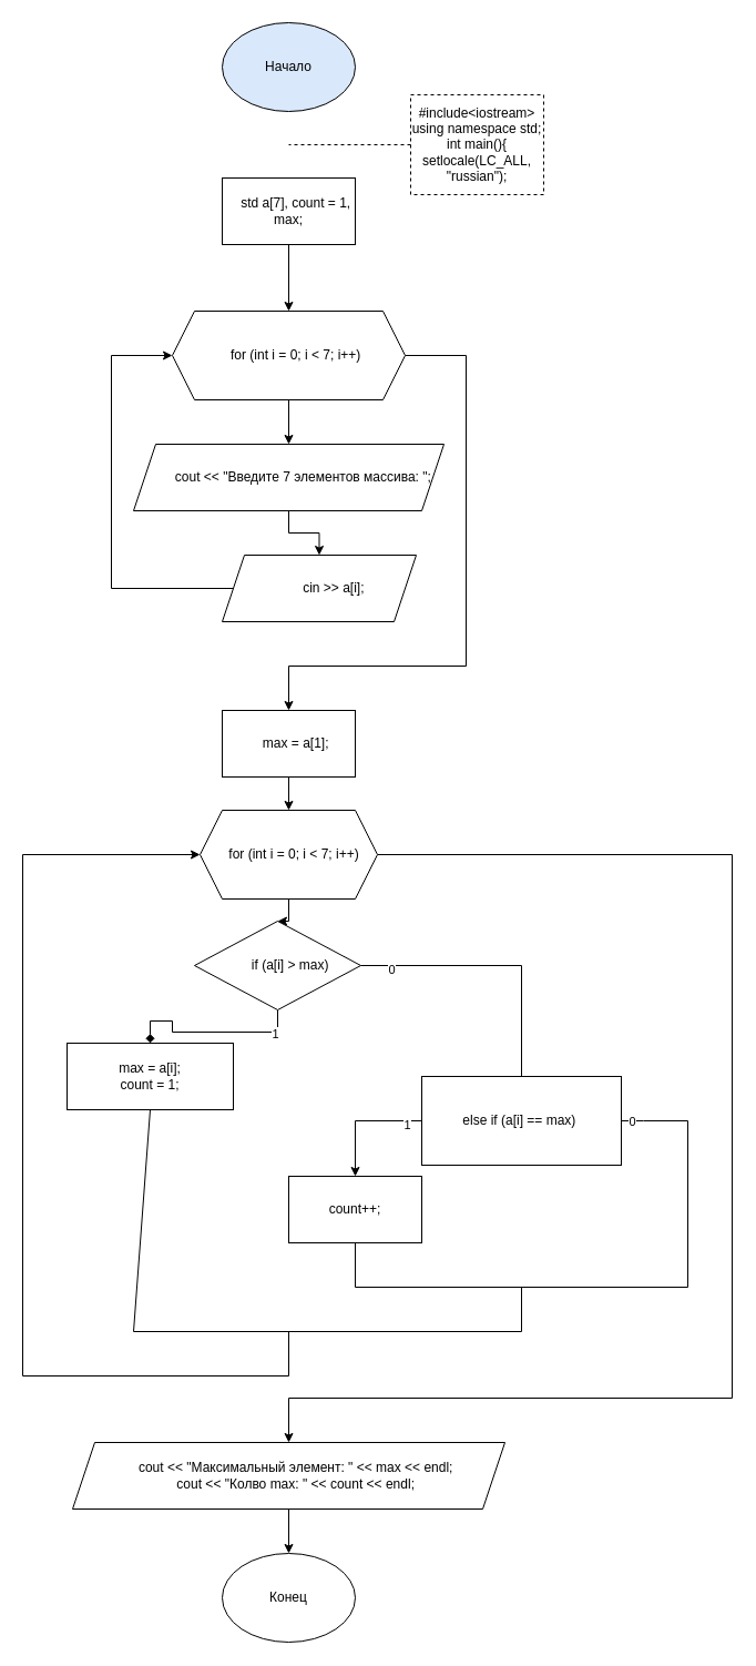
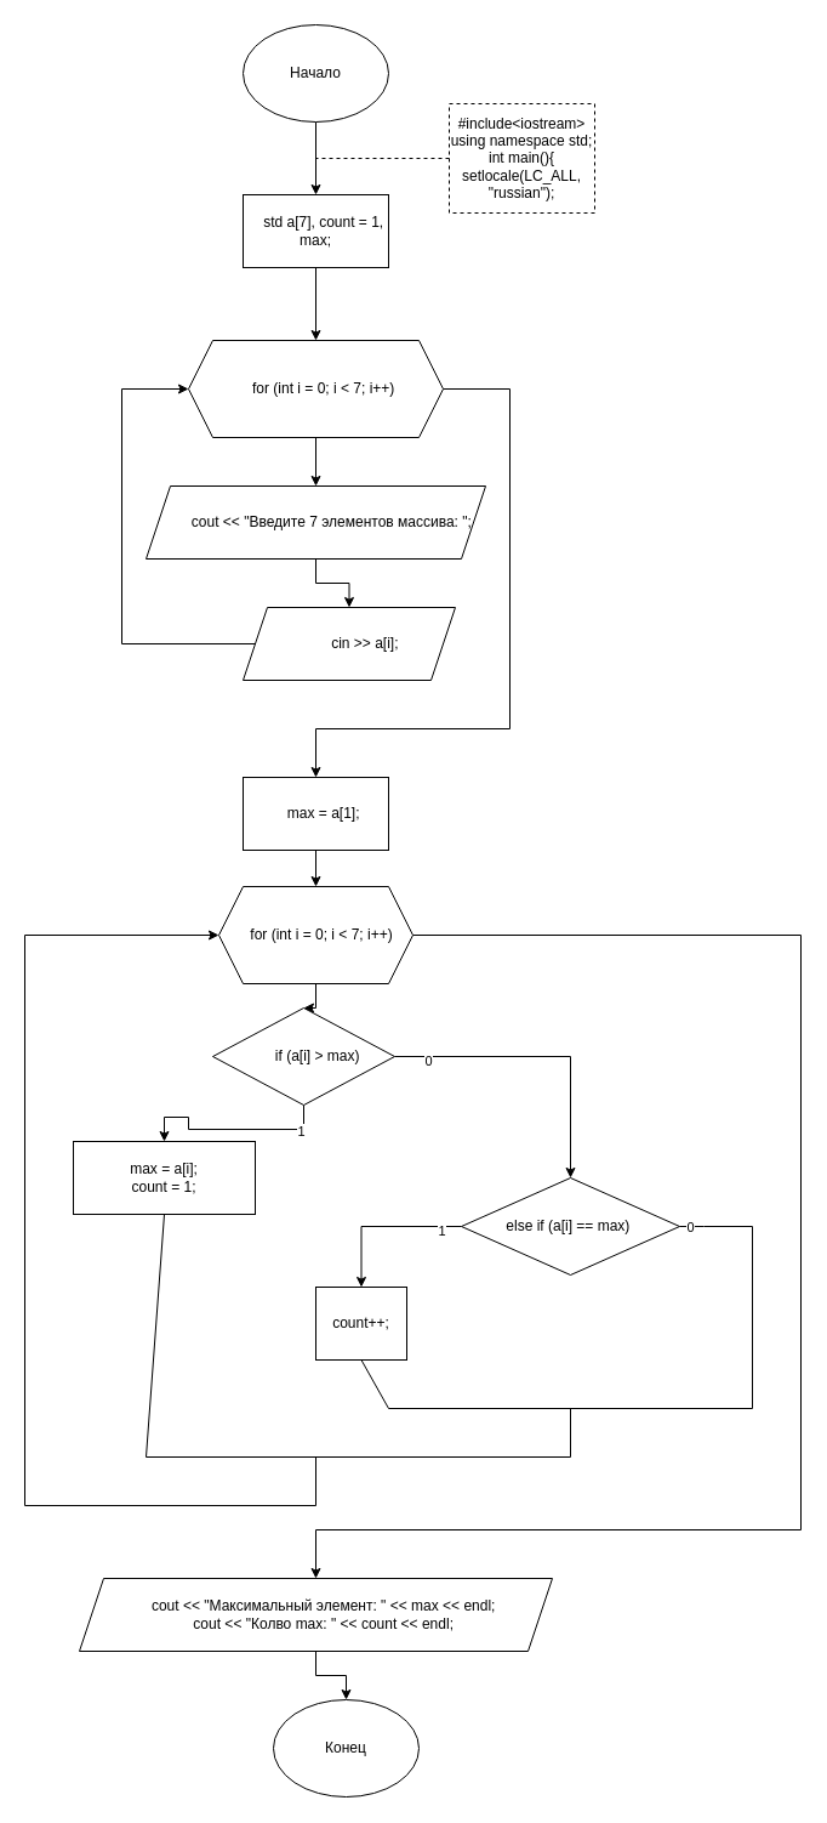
- <mxCell id="3" value="Начало" style="ellipse;whiteSpace=wrap;html=1;fillColor=#dae8fc;" vertex="1" parent="1"><mxGeometry x="200" y="20" width="120" height="80" as="geometry" /></mxCell>
+ <mxCell id="3" value="Начало" style="ellipse;whiteSpace=wrap;html=1;" vertex="1" parent="1"><mxGeometry x="200" y="20" width="120" height="80" as="geometry" /></mxCell>
+ <mxCell id="2" value="" style="edgeStyle=orthogonalEdgeStyle;rounded=0;orthogonalLoop=1;jettySize=auto;html=1;" edge="1" parent="1" source="3" target="5"><mxGeometry relative="1" as="geometry" /></mxCell>
- <mxCell id="20" style="edgeStyle=orthogonalEdgeStyle;rounded=0;orthogonalLoop=1;jettySize=auto;html=1;entryX=0.5;entryY=0;entryDx=0;entryDy=0;endArrow=diamond;" edge="1" parent="1" source="24" target="25"><mxGeometry relative="1" as="geometry" /></mxCell>
+ <mxCell id="20" style="edgeStyle=orthogonalEdgeStyle;rounded=0;orthogonalLoop=1;jettySize=auto;html=1;entryX=0.5;entryY=0;entryDx=0;entryDy=0;" edge="1" parent="1" source="24" target="25"><mxGeometry relative="1" as="geometry" /></mxCell>
- <mxCell id="22" style="edgeStyle=orthogonalEdgeStyle;rounded=0;orthogonalLoop=1;jettySize=auto;html=1;entryX=0.5;entryY=0;entryDx=0;entryDy=0;endArrow=none;" edge="1" parent="1" source="24" target="31"><mxGeometry relative="1" as="geometry" /></mxCell>
+ <mxCell id="22" style="edgeStyle=orthogonalEdgeStyle;rounded=0;orthogonalLoop=1;jettySize=auto;html=1;entryX=0.5;entryY=0;entryDx=0;entryDy=0;" edge="1" parent="1" source="24" target="31"><mxGeometry relative="1" as="geometry" /></mxCell>
- <mxCell id="31" value="else if (a[i] == max)&amp;nbsp;" style="whiteSpace=wrap;html=1;align=center;rounded=0;" vertex="1" parent="1"><mxGeometry x="380" y="970" width="180" height="80" as="geometry" /></mxCell>
+ <mxCell id="31" value="else if (a[i] == max)&amp;nbsp;" style="rhombus;whiteSpace=wrap;html=1;align=center;" vertex="1" parent="1"><mxGeometry x="380" y="970" width="180" height="80" as="geometry" /></mxCell>
- <mxCell id="32" value="count++;" style="rounded=0;whiteSpace=wrap;html=1;align=center;" vertex="1" parent="1"><mxGeometry x="260" y="1060" width="120" height="60" as="geometry" /></mxCell>
+ <mxCell id="32" value="count++;" style="rounded=0;whiteSpace=wrap;html=1;align=center;" vertex="1" parent="1"><mxGeometry x="260" y="1060" width="75" height="60" as="geometry" /></mxCell>
- <mxCell id="28" value="Конец" style="ellipse;whiteSpace=wrap;html=1;" vertex="1" parent="1"><mxGeometry x="200" y="1400" width="120" height="80" as="geometry" /></mxCell>
+ <mxCell id="28" value="Конец" style="ellipse;whiteSpace=wrap;html=1;" vertex="1" parent="1"><mxGeometry x="225" y="1400" width="120" height="80" as="geometry" /></mxCell>
